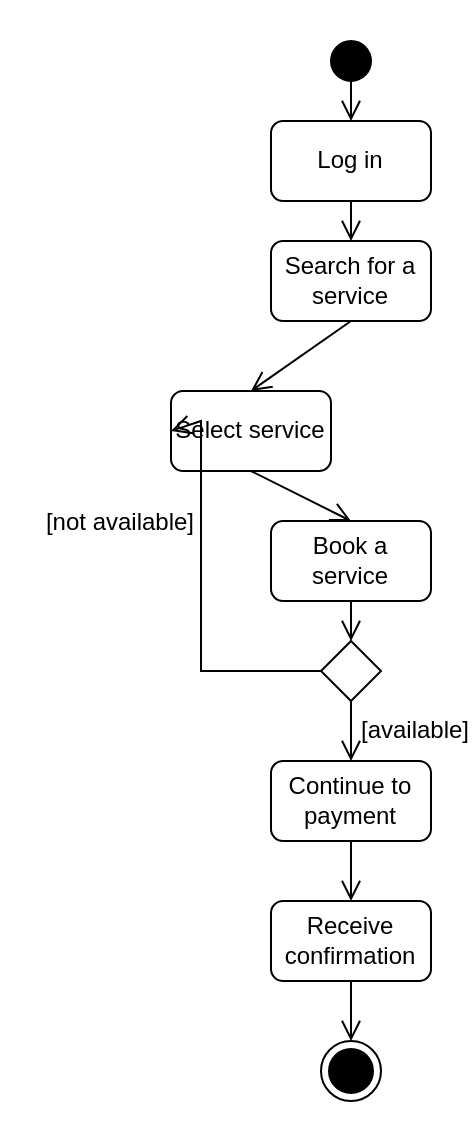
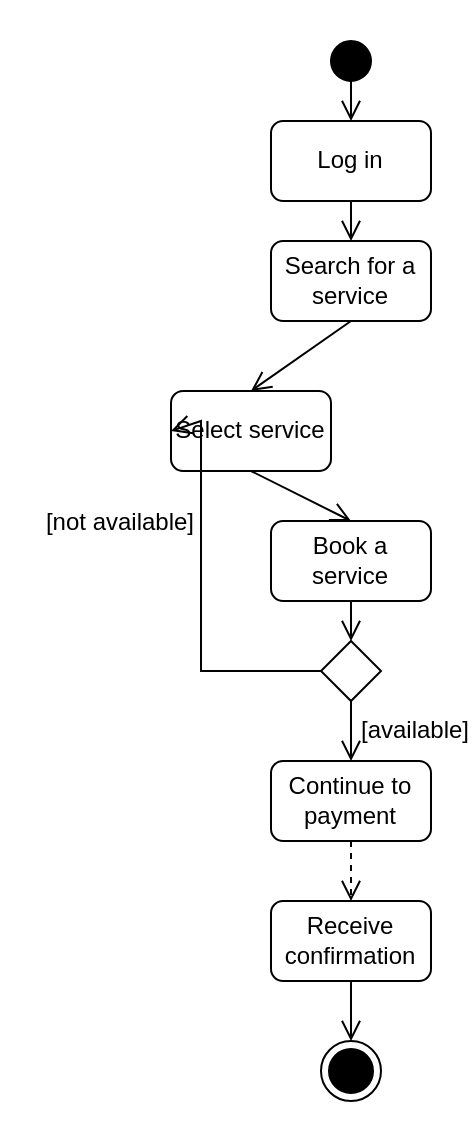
- <mxCell id="19" value="" style="endArrow=open;startArrow=none;endFill=0;startFill=0;endSize=8;html=1;verticalAlign=bottom;labelBackgroundColor=none;strokeWidth=1;rounded=0;exitX=0.5;exitY=1;exitDx=0;exitDy=0;entryX=0.5;entryY=0;entryDx=0;entryDy=0;" edge="1" parent="1" source="13" target="18"><mxGeometry width="160" relative="1" as="geometry"><mxPoint x="185" y="270" as="sourcePoint" /><mxPoint x="185" y="300" as="targetPoint" /></mxGeometry></mxCell>
+ <mxCell id="19" value="" style="endArrow=open;startArrow=none;endFill=0;startFill=0;endSize=8;html=1;verticalAlign=bottom;labelBackgroundColor=none;strokeWidth=1;rounded=0;exitX=0.5;exitY=1;exitDx=0;exitDy=0;entryX=0.5;entryY=0;entryDx=0;entryDy=0;dashed=1;" edge="1" parent="1" source="13" target="18"><mxGeometry width="160" relative="1" as="geometry"><mxPoint x="185" y="270" as="sourcePoint" /><mxPoint x="185" y="300" as="targetPoint" /></mxGeometry></mxCell>
